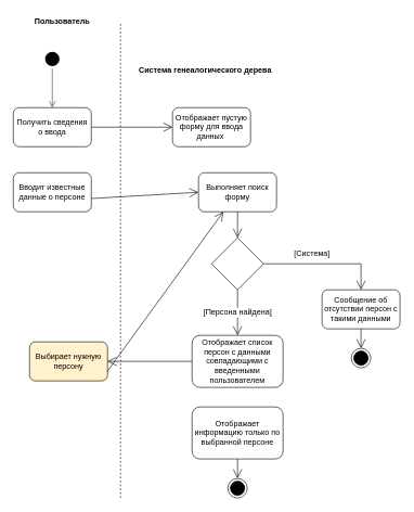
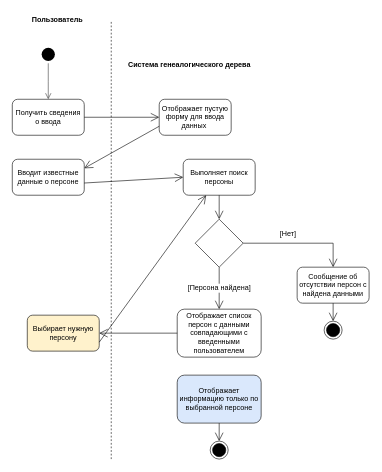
+ <mxCell id="10" value="" style="endArrow=open;endFill=1;endSize=12;html=1;rounded=0;exitX=0;exitY=0.75;exitDx=0;exitDy=0;entryX=1;entryY=0.25;entryDx=0;entryDy=0;" edge="1" parent="1" source="9" target="11"><mxGeometry width="160" relative="1" as="geometry"><mxPoint x="150" y="205" as="sourcePoint" /><mxPoint x="155" y="265" as="targetPoint" /></mxGeometry></mxCell>
- <mxCell id="16" value="Выполняет поиск форму" style="rounded=1;whiteSpace=wrap;html=1;" vertex="1" parent="1"><mxGeometry x="305" y="265" width="120" height="60" as="geometry" /></mxCell>
+ <mxCell id="16" value="Выполняет поиск персоны" style="rounded=1;whiteSpace=wrap;html=1;" vertex="1" parent="1"><mxGeometry x="305" y="265" width="120" height="60" as="geometry" /></mxCell>
- <mxCell id="18" value="[Система]" style="text;html=1;align=center;verticalAlign=middle;whiteSpace=wrap;rounded=0;" vertex="1" parent="1"><mxGeometry x="385" y="375" width="190" height="30" as="geometry" /></mxCell>
+ <mxCell id="18" value="[Нет]" style="text;html=1;align=center;verticalAlign=middle;whiteSpace=wrap;rounded=0;" vertex="1" parent="1"><mxGeometry x="385" y="375" width="190" height="30" as="geometry" /></mxCell>
- <mxCell id="25" value="Сообщение об отсутствии персон с такими данными" style="rounded=1;whiteSpace=wrap;html=1;" vertex="1" parent="1"><mxGeometry x="495" y="445" width="120" height="60" as="geometry" /></mxCell>
+ <mxCell id="25" value="Сообщение об отсутствии персон с найдена данными" style="rounded=1;whiteSpace=wrap;html=1;" vertex="1" parent="1"><mxGeometry x="495" y="445" width="120" height="60" as="geometry" /></mxCell>
- <mxCell id="28" value="Отображает информацию только по выбранной персоне" style="rounded=1;whiteSpace=wrap;html=1;" vertex="1" parent="1"><mxGeometry x="295" y="625" width="140" height="80" as="geometry" /></mxCell>
+ <mxCell id="28" value="Отображает информацию только по выбранной персоне" style="rounded=1;whiteSpace=wrap;html=1;fillColor=#dae8fc;" vertex="1" parent="1"><mxGeometry x="295" y="625" width="140" height="80" as="geometry" /></mxCell>
